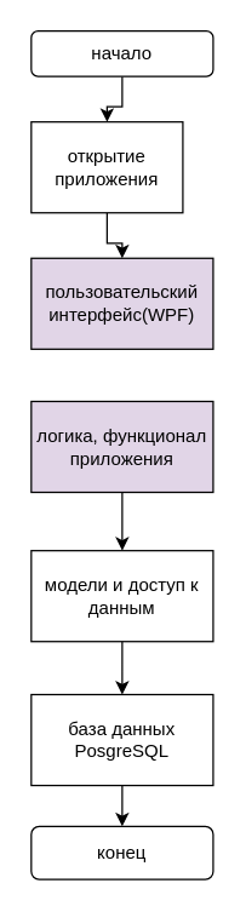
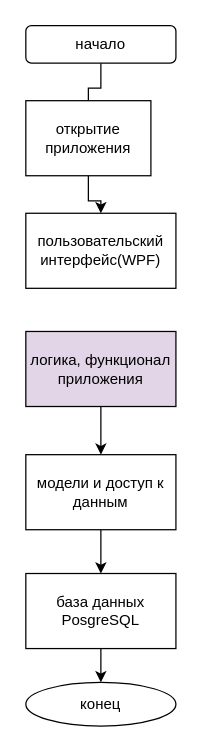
- <mxCell id="2" style="edgeStyle=orthogonalEdgeStyle;rounded=0;orthogonalLoop=1;jettySize=auto;html=1;entryX=0.5;entryY=0;entryDx=0;entryDy=0;" edge="1" parent="1" source="3" target="5"><mxGeometry relative="1" as="geometry" /></mxCell>
+ <mxCell id="2" style="edgeStyle=orthogonalEdgeStyle;rounded=0;orthogonalLoop=1;jettySize=auto;html=1;entryX=0.5;entryY=0;entryDx=0;entryDy=0;endArrow=none;" edge="1" parent="1" source="3" target="5"><mxGeometry relative="1" as="geometry" /></mxCell>
- <mxCell id="6" value="пользовательский интерфейс(WPF)" style="whiteSpace=wrap;html=1;rounded=0;fillColor=#e1d5e7;" vertex="1" parent="1"><mxGeometry x="20" y="170" width="120" height="60" as="geometry" /></mxCell>
+ <mxCell id="6" value="пользовательский интерфейс(WPF)" style="whiteSpace=wrap;html=1;rounded=0;" vertex="1" parent="1"><mxGeometry x="20" y="170" width="120" height="60" as="geometry" /></mxCell>
- <mxCell id="13" value="конец" style="rounded=1;whiteSpace=wrap;html=1;" vertex="1" parent="1"><mxGeometry x="20" y="545" width="120" height="35" as="geometry" /></mxCell>
+ <mxCell id="13" value="конец" style="ellipse;whiteSpace=wrap;html=1;" vertex="1" parent="1"><mxGeometry x="20" y="545" width="120" height="35" as="geometry" /></mxCell>
